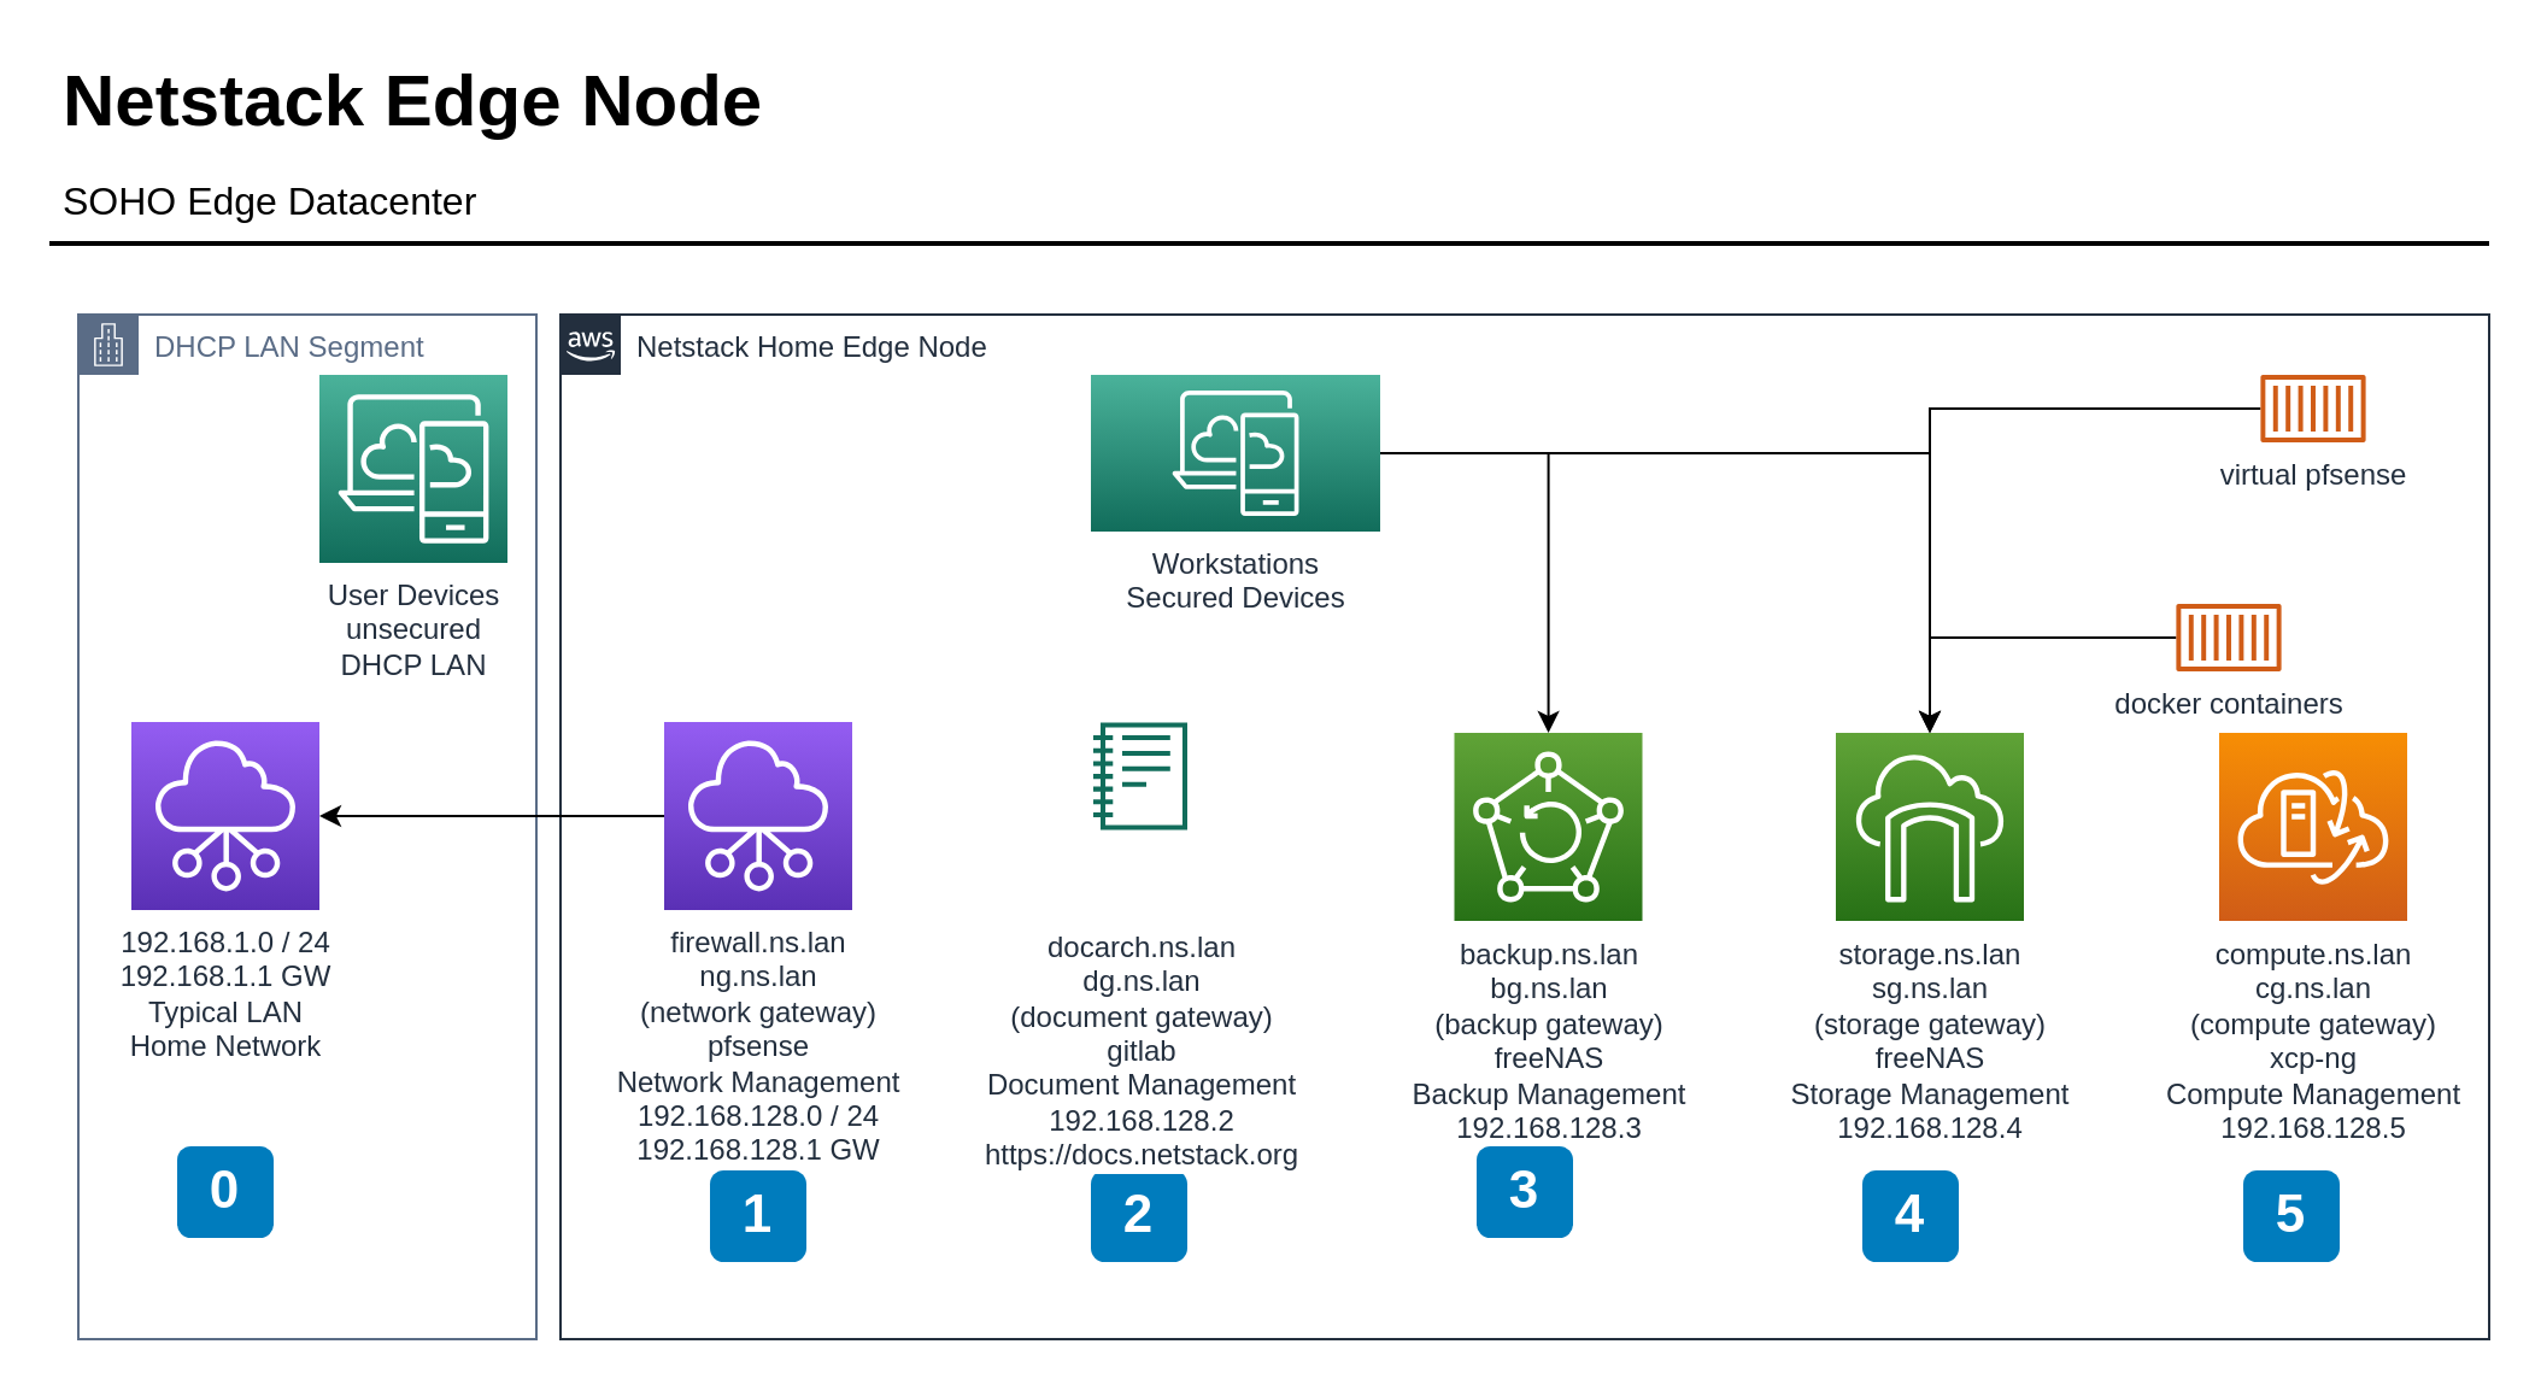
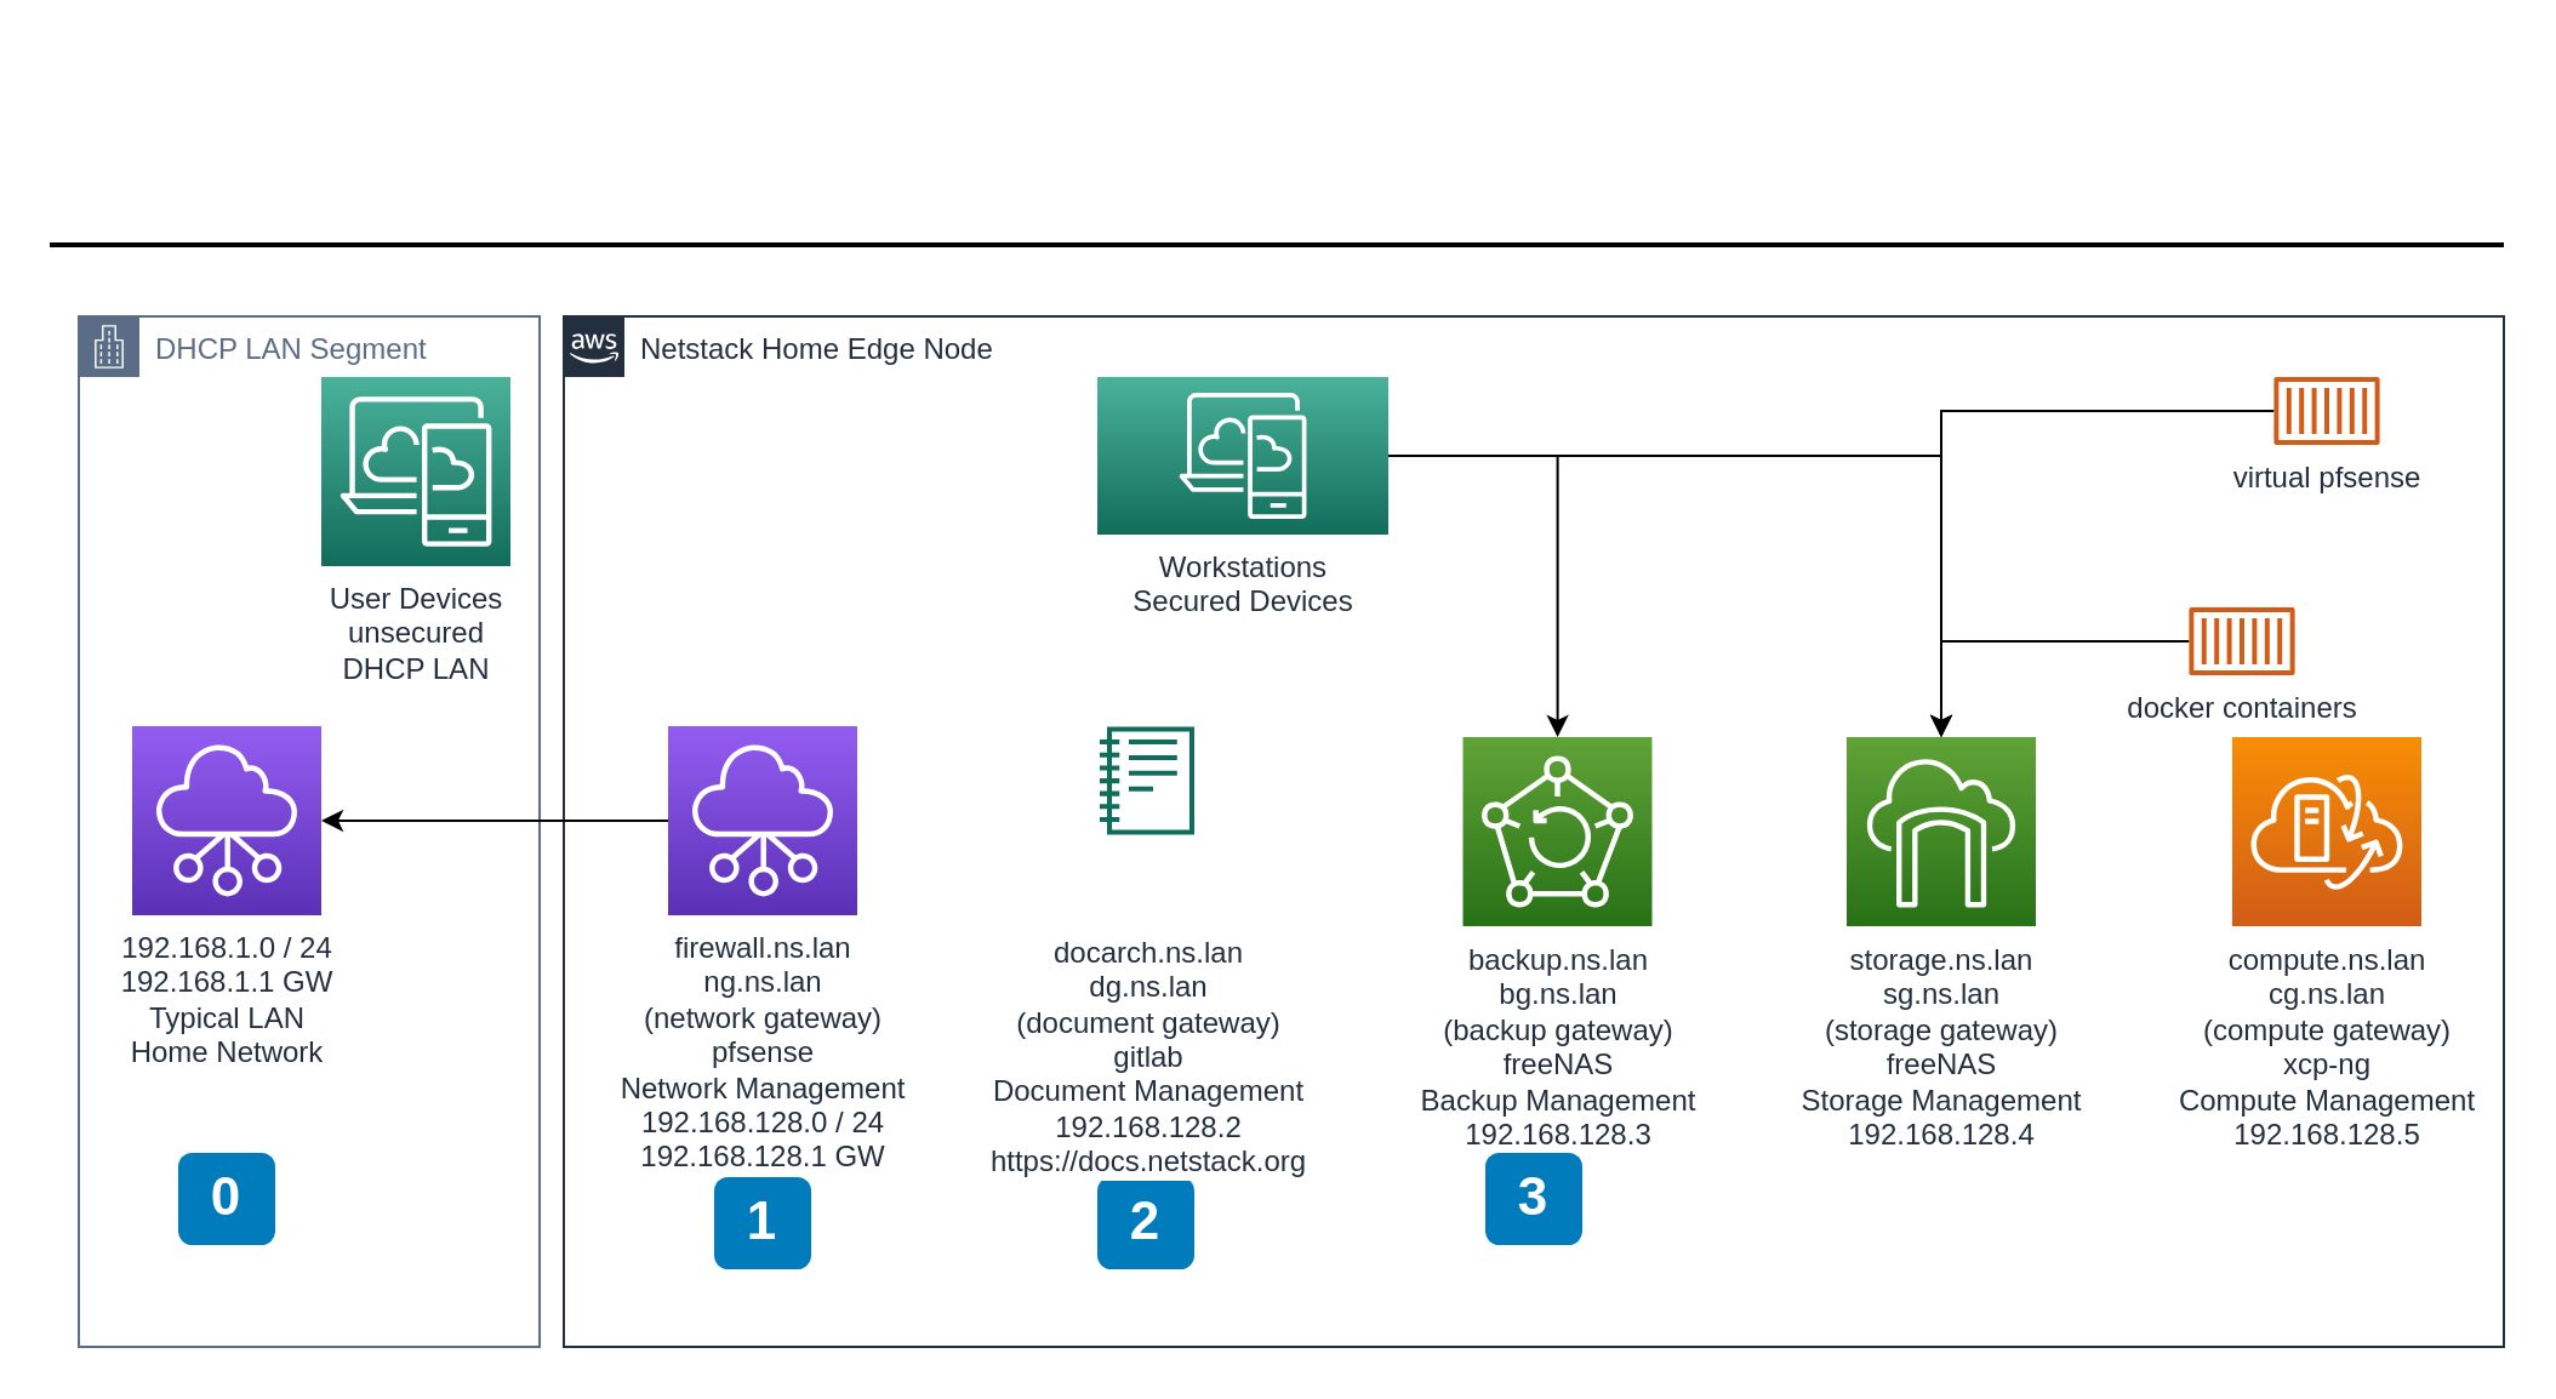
- <mxCell id="5" value="Netstack Edge Node" style="text;html=1;resizable=0;points=[];autosize=1;align=left;verticalAlign=top;spacingTop=-4;fontSize=30;fontStyle=1" parent="1" vertex="1"><mxGeometry x="24" y="20.5" width="310" height="40" as="geometry" /></mxCell>
- <mxCell id="6" value="SOHO Edge Datacenter" style="text;html=1;resizable=0;points=[];autosize=1;align=left;verticalAlign=top;spacingTop=-4;fontSize=16" parent="1" vertex="1"><mxGeometry x="24" y="70.5" width="190" height="20" as="geometry" /></mxCell>
- <mxCell id="13" value="4" style="rounded=1;whiteSpace=wrap;html=1;fillColor=#007CBD;strokeColor=none;fontColor=#FFFFFF;fontStyle=1;fontSize=22;" parent="1" vertex="1"><mxGeometry x="772" y="485" width="40" height="38" as="geometry" /></mxCell>
- <mxCell id="14" value="5" style="rounded=1;whiteSpace=wrap;html=1;fillColor=#007CBD;strokeColor=none;fontColor=#FFFFFF;fontStyle=1;fontSize=22;" parent="1" vertex="1"><mxGeometry x="930" y="485" width="40" height="38" as="geometry" /></mxCell>
